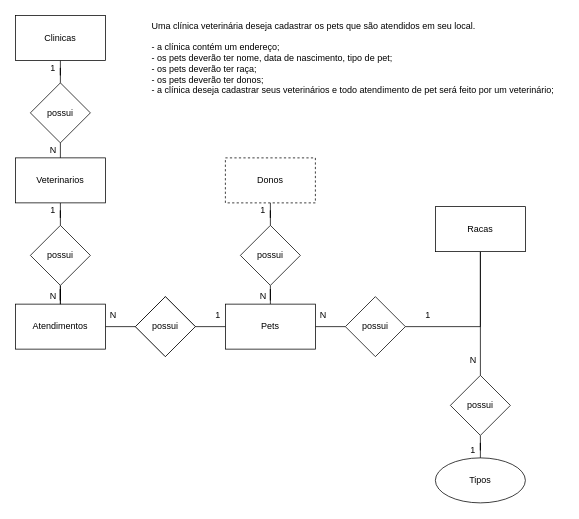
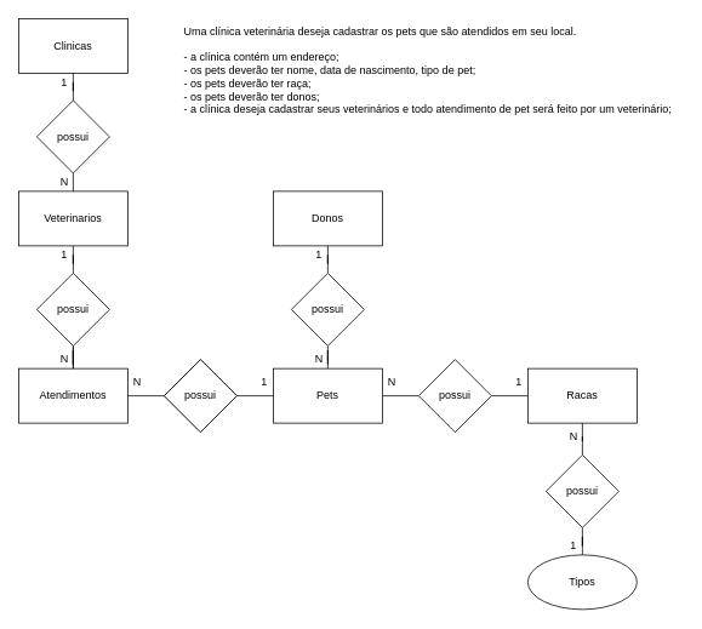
- <mxCell id="8" value="Donos" style="rounded=0;whiteSpace=wrap;html=1;dashed=1;" parent="1" vertex="1"><mxGeometry x="300" y="210" width="120" height="60" as="geometry" /></mxCell>
+ <mxCell id="8" value="Donos" style="rounded=0;whiteSpace=wrap;html=1;" parent="1" vertex="1"><mxGeometry x="300" y="210" width="120" height="60" as="geometry" /></mxCell>
- <mxCell id="23" value="Racas" style="rounded=0;whiteSpace=wrap;html=1;" parent="1" vertex="1"><mxGeometry x="580" y="275" width="120" height="60" as="geometry" /></mxCell>
+ <mxCell id="23" value="Racas" style="rounded=0;whiteSpace=wrap;html=1;" parent="1" vertex="1"><mxGeometry x="580" y="405" width="120" height="60" as="geometry" /></mxCell>
